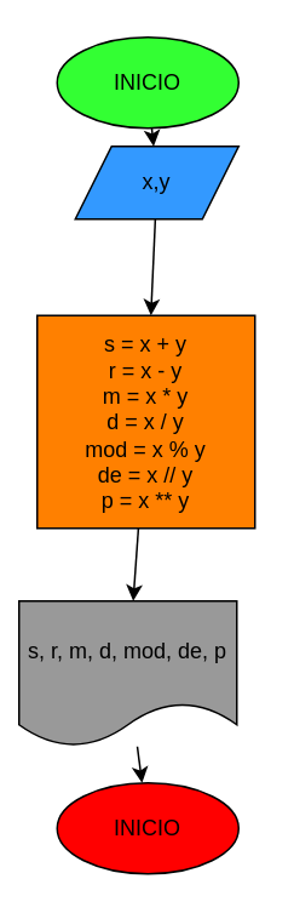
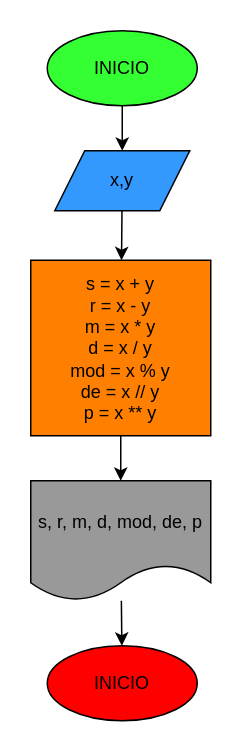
- <mxCell id="5" value="x,y" style="shape=parallelogram;perimeter=parallelogramPerimeter;whiteSpace=wrap;html=1;fixedSize=1;fillColor=#3399FF;" vertex="1" parent="1"><mxGeometry x="41" y="80" width="90" height="40" as="geometry" /></mxCell>
+ <mxCell id="5" value="x,y" style="shape=parallelogram;perimeter=parallelogramPerimeter;whiteSpace=wrap;html=1;fixedSize=1;fillColor=#3399FF;" vertex="1" parent="1"><mxGeometry x="36" y="100" width="90" height="40" as="geometry" /></mxCell>
- <mxCell id="9" value="s, r, m, d, mod, de, p" style="shape=document;whiteSpace=wrap;html=1;boundedLbl=1;fillColor=#999999;" vertex="1" parent="1"><mxGeometry x="10" y="330" width="120" height="80" as="geometry" /></mxCell>
+ <mxCell id="9" value="s, r, m, d, mod, de, p" style="shape=document;whiteSpace=wrap;html=1;boundedLbl=1;fillColor=#999999;" vertex="1" parent="1"><mxGeometry x="20" y="320" width="120" height="80" as="geometry" /></mxCell>
